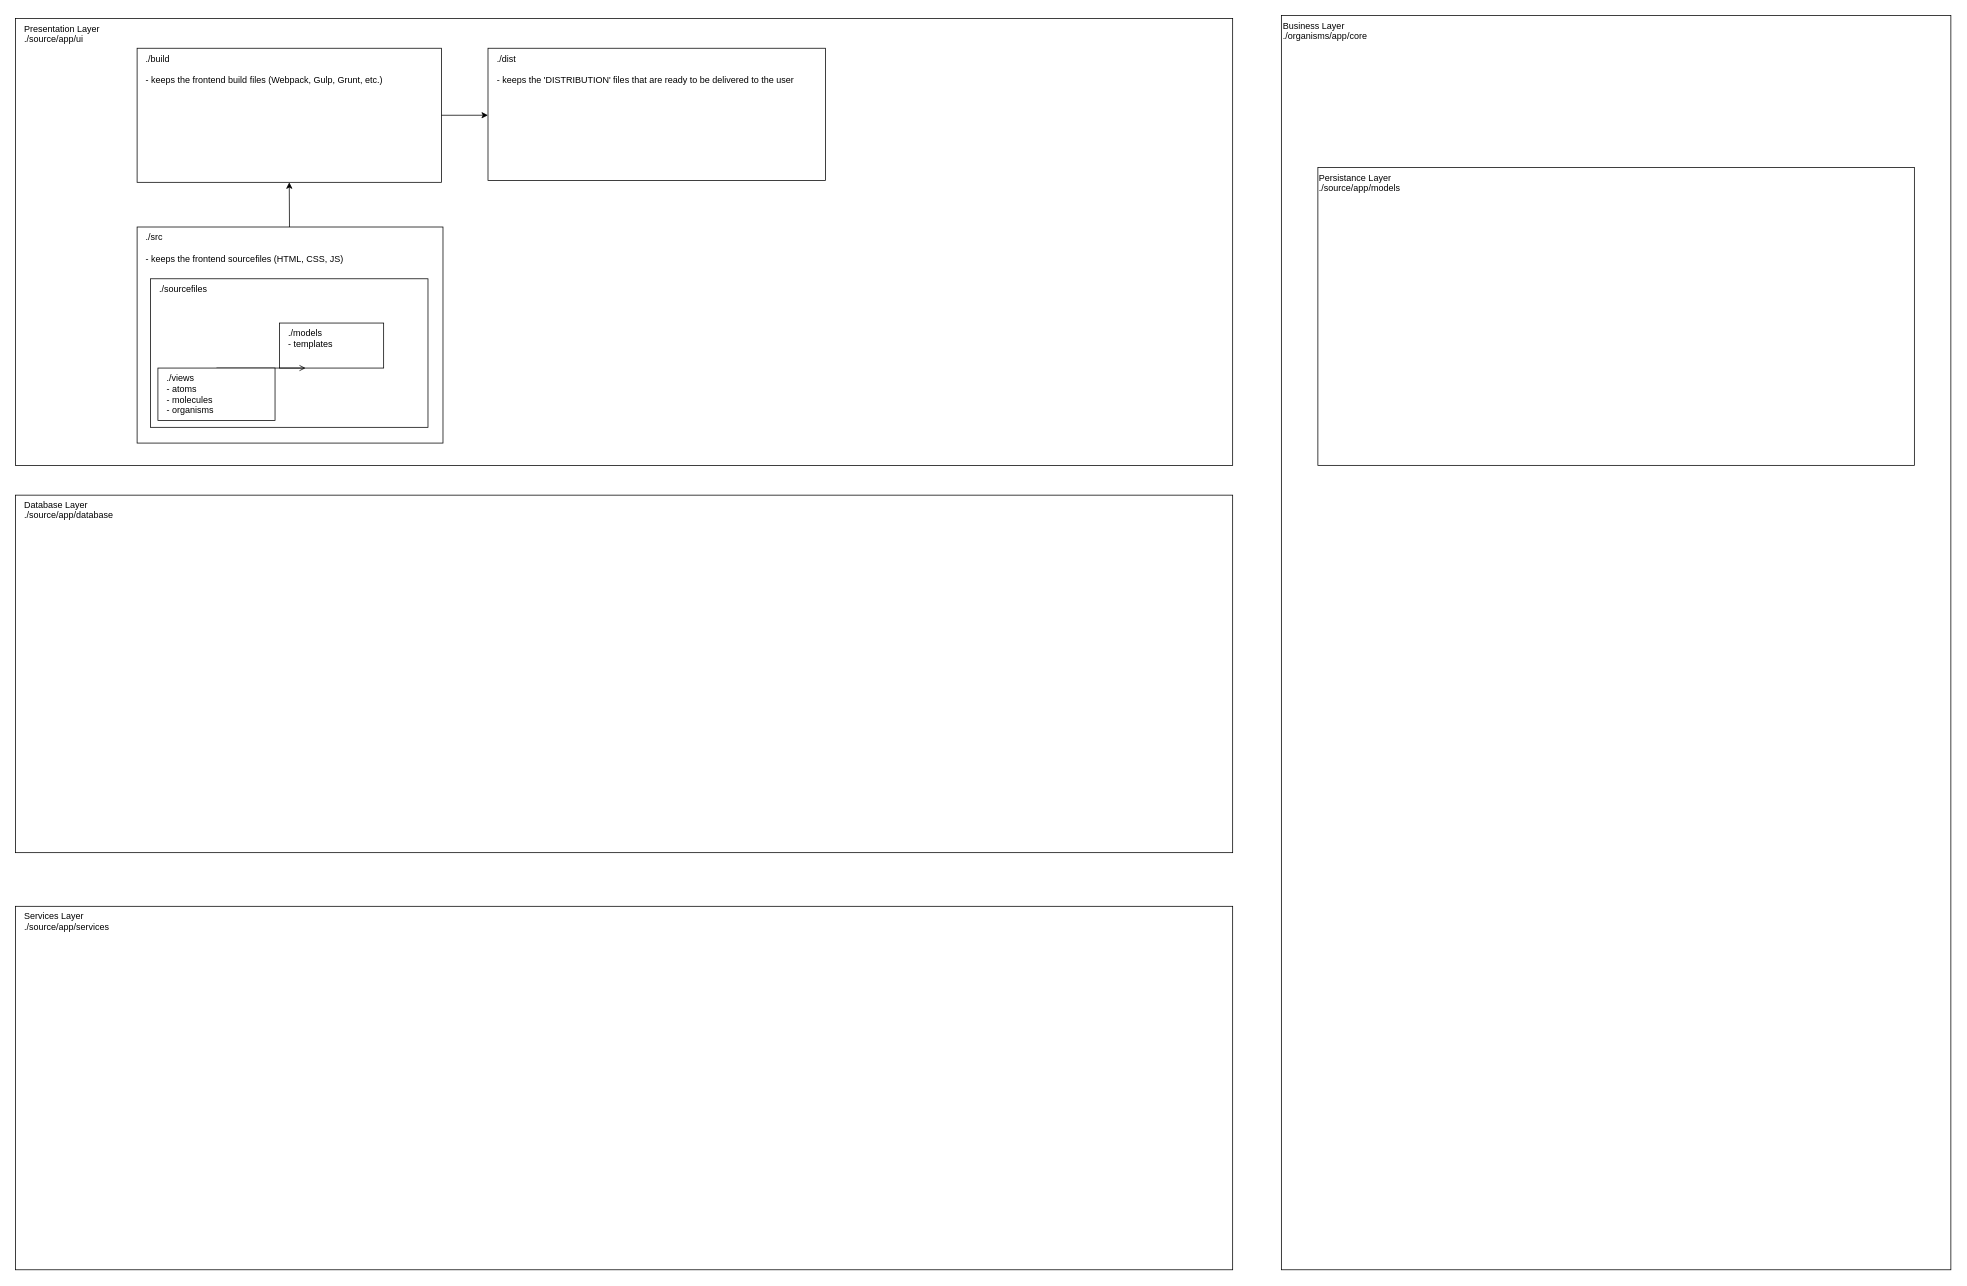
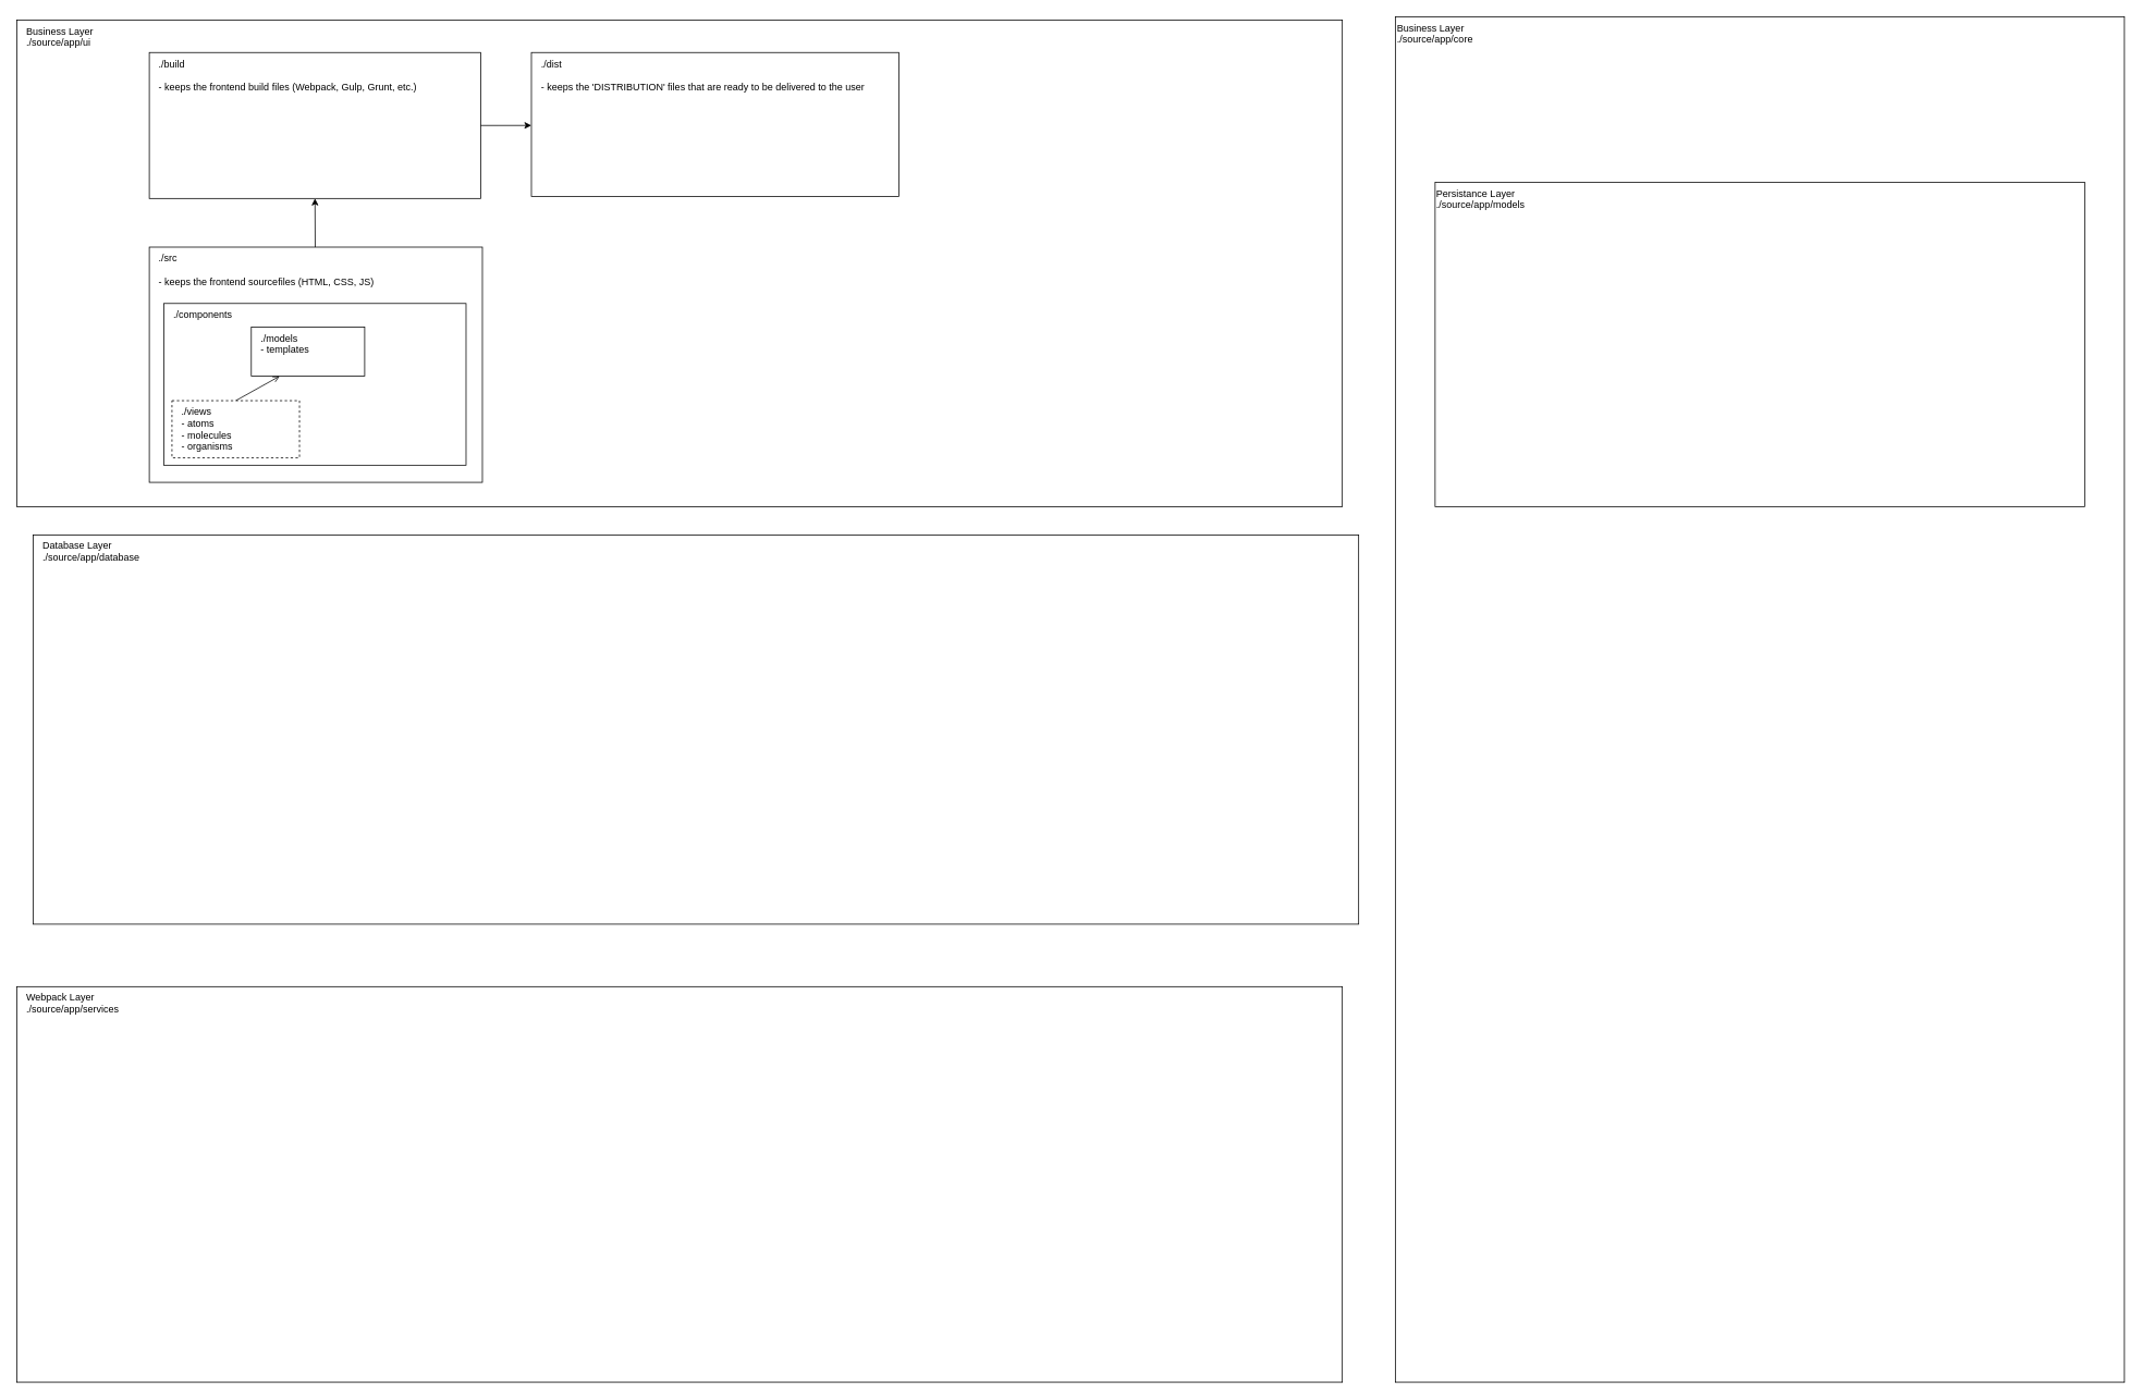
- <mxCell id="4" value="Business Layer&lt;br&gt;./organisms/app/core" style="rounded=0;whiteSpace=wrap;html=1;align=left;verticalAlign=top;" parent="2" vertex="1"><mxGeometry x="1687.547" width="892.453" height="1672" as="geometry" /></mxCell>
+ <mxCell id="4" value="Business Layer&lt;br&gt;./source/app/core" style="rounded=0;whiteSpace=wrap;html=1;align=left;verticalAlign=top;" parent="2" vertex="1"><mxGeometry x="1687.547" width="892.453" height="1672" as="geometry" /></mxCell>
- <mxCell id="3" value="Presentation Layer&lt;br&gt;./source/app/ui" style="rounded=0;whiteSpace=wrap;html=1;align=left;verticalAlign=top;spacingLeft=10;" parent="2" vertex="1"><mxGeometry y="3.97" width="1622.64" height="596.03" as="geometry" /></mxCell>
+ <mxCell id="3" value="Business Layer&lt;br&gt;./source/app/ui" style="rounded=0;whiteSpace=wrap;html=1;align=left;verticalAlign=top;spacingLeft=10;" parent="2" vertex="1"><mxGeometry y="3.97" width="1622.64" height="596.03" as="geometry" /></mxCell>
- <mxCell id="13" value="./sourcefiles" style="rounded=0;whiteSpace=wrap;html=1;align=left;verticalAlign=top;spacingLeft=10;" parent="2" vertex="1"><mxGeometry x="180" y="351" width="370" height="198" as="geometry" /></mxCell>
+ <mxCell id="13" value="./components" style="rounded=0;whiteSpace=wrap;html=1;align=left;verticalAlign=top;spacingLeft=10;" parent="2" vertex="1"><mxGeometry x="180" y="351" width="370" height="198" as="geometry" /></mxCell>
- <mxCell id="15" value="./models&lt;br&gt;- templates" style="rounded=0;whiteSpace=wrap;html=1;align=left;verticalAlign=top;spacingLeft=10;" parent="14" vertex="1"><mxGeometry x="162.143" y="30" width="138.776" height="60.0" as="geometry" /></mxCell>
+ <mxCell id="15" value="./models&lt;br&gt;- templates" style="rounded=0;whiteSpace=wrap;html=1;align=left;verticalAlign=top;spacingLeft=10;" parent="14" vertex="1"><mxGeometry x="97.143" width="138.776" height="60.0" as="geometry" /></mxCell>
- <mxCell id="17" value="./views&lt;br&gt;- atoms &lt;br&gt;- molecules &lt;br&gt;- organisms" style="rounded=0;whiteSpace=wrap;html=1;align=left;verticalAlign=top;spacingLeft=10;" parent="14" vertex="1"><mxGeometry y="90" width="156.122" height="70" as="geometry" /></mxCell>
+ <mxCell id="17" value="./views&lt;br&gt;- atoms &lt;br&gt;- molecules &lt;br&gt;- organisms" style="rounded=0;whiteSpace=wrap;html=1;align=left;verticalAlign=top;spacingLeft=10;dashed=1;" parent="14" vertex="1"><mxGeometry y="90" width="156.122" height="70" as="geometry" /></mxCell>
- <mxCell id="7" value="Database Layer&lt;br&gt;./source/app/database" style="rounded=0;whiteSpace=wrap;html=1;align=left;verticalAlign=top;spacingLeft=10;" parent="2" vertex="1"><mxGeometry y="639.411" width="1622.642" height="476.58" as="geometry" /></mxCell>
+ <mxCell id="7" value="Database Layer&lt;br&gt;./source/app/database" style="rounded=0;whiteSpace=wrap;html=1;align=left;verticalAlign=top;spacingLeft=10;" parent="2" vertex="1"><mxGeometry x="20" y="634.411" width="1622.642" height="476.58" as="geometry" /></mxCell>
- <mxCell id="5" value="Services Layer&lt;br&gt;./source/app/services" style="rounded=0;whiteSpace=wrap;html=1;align=left;verticalAlign=top;spacingLeft=10;" parent="2" vertex="1"><mxGeometry y="1187.48" width="1622.64" height="484.52" as="geometry" /></mxCell>
+ <mxCell id="5" value="Webpack Layer&lt;br&gt;./source/app/services" style="rounded=0;whiteSpace=wrap;html=1;align=left;verticalAlign=top;spacingLeft=10;" parent="2" vertex="1"><mxGeometry y="1187.48" width="1622.64" height="484.52" as="geometry" /></mxCell>
